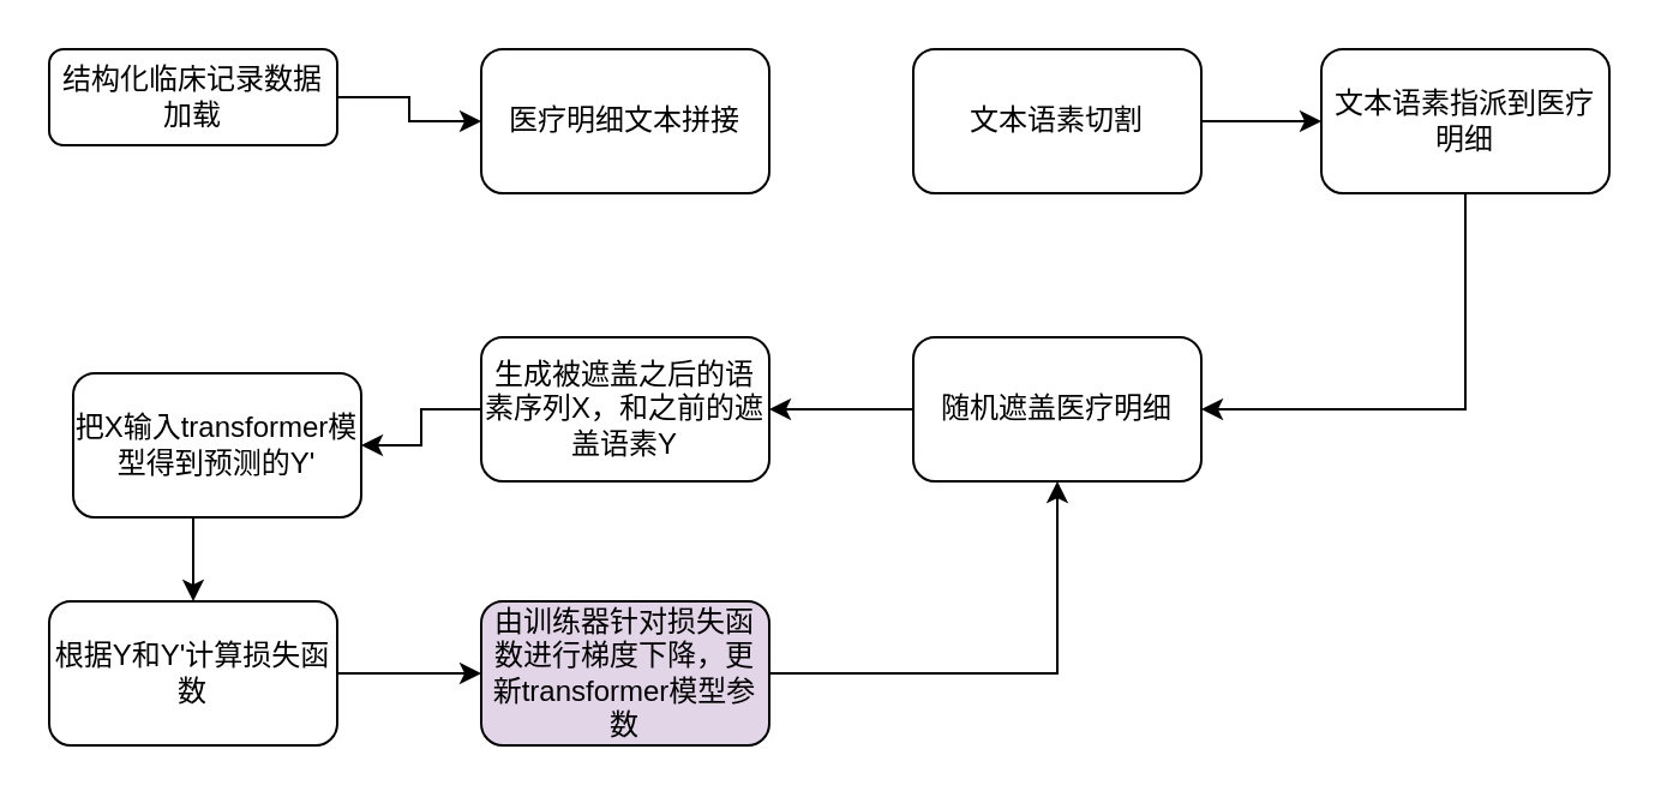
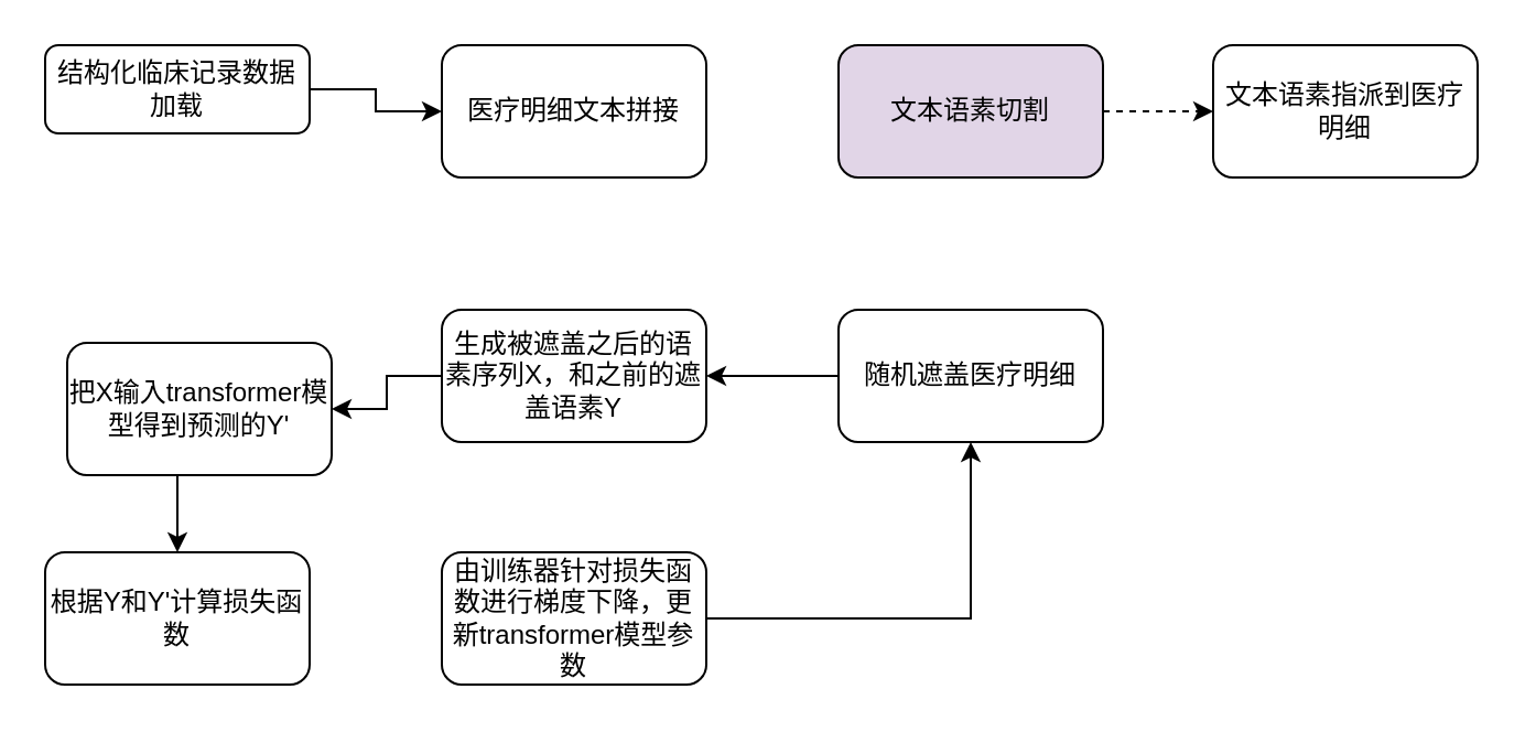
- <mxCell id="5" value="文本语素切割" style="rounded=1;whiteSpace=wrap;html=1;" parent="1" vertex="1"><mxGeometry x="380" y="20" width="120" height="60" as="geometry" /></mxCell>
+ <mxCell id="5" value="文本语素切割" style="rounded=1;whiteSpace=wrap;html=1;fillColor=#e1d5e7;" parent="1" vertex="1"><mxGeometry x="380" y="20" width="120" height="60" as="geometry" /></mxCell>
- <mxCell id="17" style="edgeStyle=orthogonalEdgeStyle;rounded=0;orthogonalLoop=1;jettySize=auto;html=1;entryX=0;entryY=0.5;entryDx=0;entryDy=0;exitX=1;exitY=0.5;exitDx=0;exitDy=0;" parent="1" source="5" target="6" edge="1"><mxGeometry relative="1" as="geometry"><mxPoint x="510" y="40" as="sourcePoint" /><mxPoint x="390" y="60" as="targetPoint" /></mxGeometry></mxCell>
+ <mxCell id="17" style="edgeStyle=orthogonalEdgeStyle;rounded=0;orthogonalLoop=1;jettySize=auto;html=1;entryX=0;entryY=0.5;entryDx=0;entryDy=0;exitX=1;exitY=0.5;exitDx=0;exitDy=0;dashed=1;" parent="1" source="5" target="6" edge="1"><mxGeometry relative="1" as="geometry"><mxPoint x="510" y="40" as="sourcePoint" /><mxPoint x="390" y="60" as="targetPoint" /></mxGeometry></mxCell>
- <mxCell id="8" style="edgeStyle=orthogonalEdgeStyle;rounded=0;orthogonalLoop=1;jettySize=auto;html=1;exitX=0.5;exitY=1;exitDx=0;exitDy=0;entryX=1;entryY=0.5;entryDx=0;entryDy=0;" parent="1" source="6" target="7" edge="1"><mxGeometry relative="1" as="geometry"><mxPoint x="450" y="90" as="sourcePoint" /><mxPoint x="450" y="150" as="targetPoint" /></mxGeometry></mxCell>
- <mxCell id="16" style="edgeStyle=orthogonalEdgeStyle;rounded=0;orthogonalLoop=1;jettySize=auto;html=1;entryX=0;entryY=0.5;entryDx=0;entryDy=0;exitX=1;exitY=0.5;exitDx=0;exitDy=0;" parent="1" source="13" target="15" edge="1"><mxGeometry relative="1" as="geometry"><mxPoint x="320" y="280" as="sourcePoint" /><mxPoint x="210" y="290" as="targetPoint" /></mxGeometry></mxCell>
- <mxCell id="15" value="由训练器针对损失函数进行梯度下降，更新transformer模型参数" style="rounded=1;whiteSpace=wrap;html=1;fillColor=#e1d5e7;" parent="1" vertex="1"><mxGeometry x="200" y="250" width="120" height="60" as="geometry" /></mxCell>
+ <mxCell id="15" value="由训练器针对损失函数进行梯度下降，更新transformer模型参数" style="rounded=1;whiteSpace=wrap;html=1;" parent="1" vertex="1"><mxGeometry x="200" y="250" width="120" height="60" as="geometry" /></mxCell>
